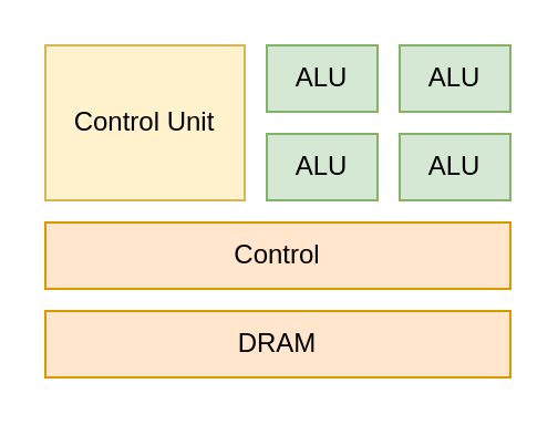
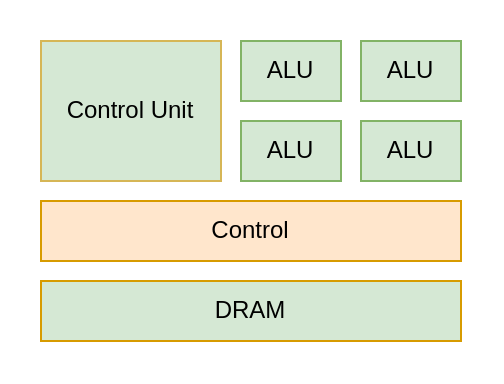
- <mxCell id="2" value="Control Unit" style="rounded=0;whiteSpace=wrap;html=1;fillColor=#fff2cc;strokeColor=#d6b656;" vertex="1" parent="1"><mxGeometry x="20" y="20" width="90" height="70" as="geometry" /></mxCell>
+ <mxCell id="2" value="Control Unit" style="rounded=0;whiteSpace=wrap;html=1;fillColor=#d5e8d4;strokeColor=#d6b656;" vertex="1" parent="1"><mxGeometry x="20" y="20" width="90" height="70" as="geometry" /></mxCell>
- <mxCell id="8" value="DRAM" style="rounded=0;whiteSpace=wrap;html=1;fillColor=#ffe6cc;strokeColor=#d79b00;" vertex="1" parent="1"><mxGeometry x="20" y="140" width="210" height="30" as="geometry" /></mxCell>
+ <mxCell id="8" value="DRAM" style="rounded=0;whiteSpace=wrap;html=1;fillColor=#d5e8d4;strokeColor=#d79b00;" vertex="1" parent="1"><mxGeometry x="20" y="140" width="210" height="30" as="geometry" /></mxCell>
